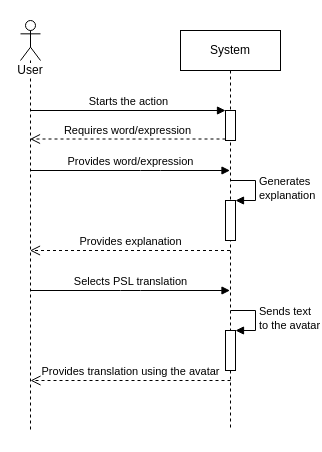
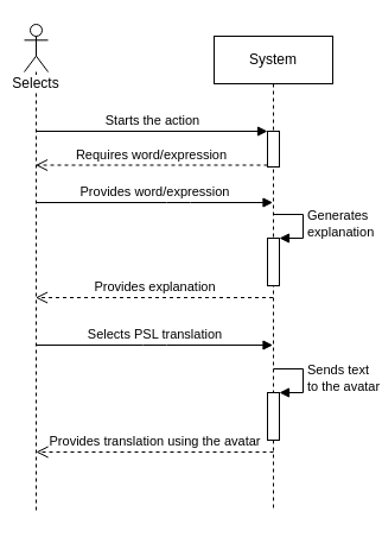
- <mxCell id="2" value="User" style="shape=umlLifeline;participant=umlActor;perimeter=lifelinePerimeter;whiteSpace=wrap;html=1;container=1;collapsible=0;recursiveResize=0;verticalAlign=top;spacingTop=36;labelBackgroundColor=#ffffff;outlineConnect=0;" vertex="1" parent="1"><mxGeometry x="20" y="20" width="20" height="410" as="geometry" /></mxCell>
+ <mxCell id="2" value="Selects" style="shape=umlLifeline;participant=umlActor;perimeter=lifelinePerimeter;whiteSpace=wrap;html=1;container=1;collapsible=0;recursiveResize=0;verticalAlign=top;spacingTop=36;labelBackgroundColor=#ffffff;outlineConnect=0;" vertex="1" parent="1"><mxGeometry x="20" y="20" width="20" height="410" as="geometry" /></mxCell>
